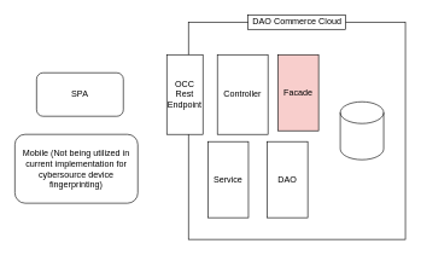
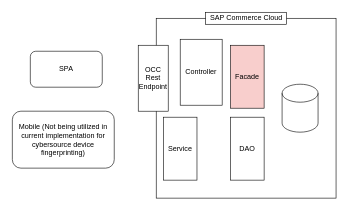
- <mxCell id="4" value="DAO Commerce Cloud" style="rounded=0;whiteSpace=wrap;html=1;" vertex="1" parent="1"><mxGeometry x="342.5" y="20" width="135" height="20" as="geometry" /></mxCell>
+ <mxCell id="4" value="SAP Commerce Cloud" style="rounded=0;whiteSpace=wrap;html=1;" vertex="1" parent="1"><mxGeometry x="342.5" y="20" width="135" height="20" as="geometry" /></mxCell>
- <mxCell id="2" value="SPA" style="rounded=1;whiteSpace=wrap;html=1;" vertex="1" parent="1"><mxGeometry x="50" y="100" width="120" height="60" as="geometry" /></mxCell>
+ <mxCell id="2" value="SPA" style="rounded=1;whiteSpace=wrap;html=1;" vertex="1" parent="1"><mxGeometry x="50" y="85" width="120" height="60" as="geometry" /></mxCell>
- <mxCell id="11" value="Controller" style="rounded=0;whiteSpace=wrap;html=1;" vertex="1" parent="1"><mxGeometry x="300" y="75" width="70" height="110" as="geometry" /></mxCell>
+ <mxCell id="11" value="Controller" style="rounded=0;whiteSpace=wrap;html=1;" vertex="1" parent="1"><mxGeometry x="300" y="65" width="70" height="110" as="geometry" /></mxCell>
- <mxCell id="8" value="Service" style="rounded=0;whiteSpace=wrap;html=1;" vertex="1" parent="1"><mxGeometry x="287" y="195" width="56" height="105" as="geometry" /></mxCell>
+ <mxCell id="8" value="Service" style="rounded=0;whiteSpace=wrap;html=1;" vertex="1" parent="1"><mxGeometry x="272" y="195" width="56" height="105" as="geometry" /></mxCell>
- <mxCell id="9" value="DAO" style="rounded=0;whiteSpace=wrap;html=1;" vertex="1" parent="1"><mxGeometry x="369" y="195" width="56" height="105" as="geometry" /></mxCell>
+ <mxCell id="9" value="DAO" style="rounded=0;whiteSpace=wrap;html=1;" vertex="1" parent="1"><mxGeometry x="384" y="195" width="56" height="105" as="geometry" /></mxCell>
